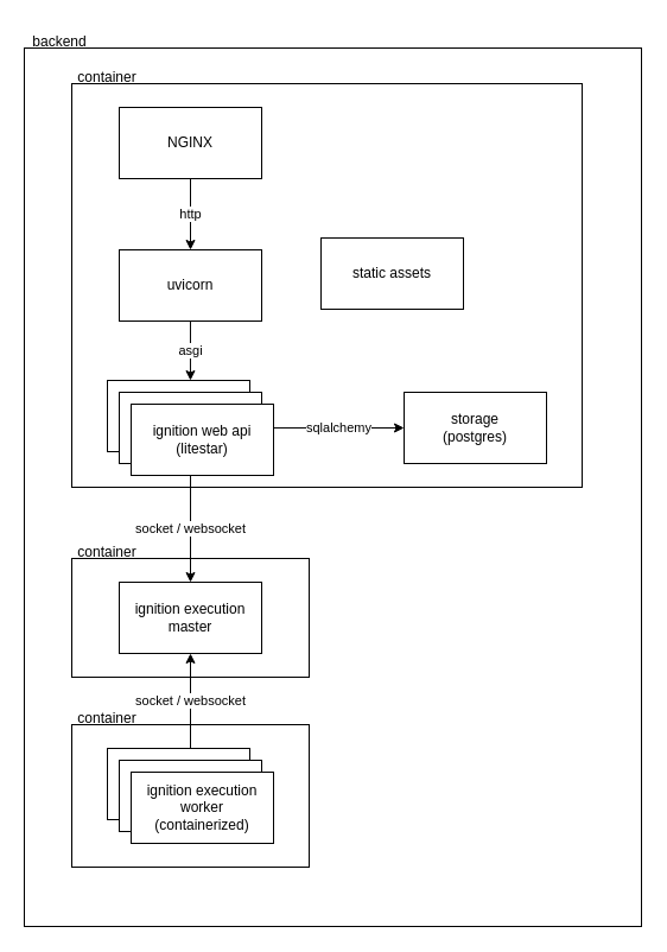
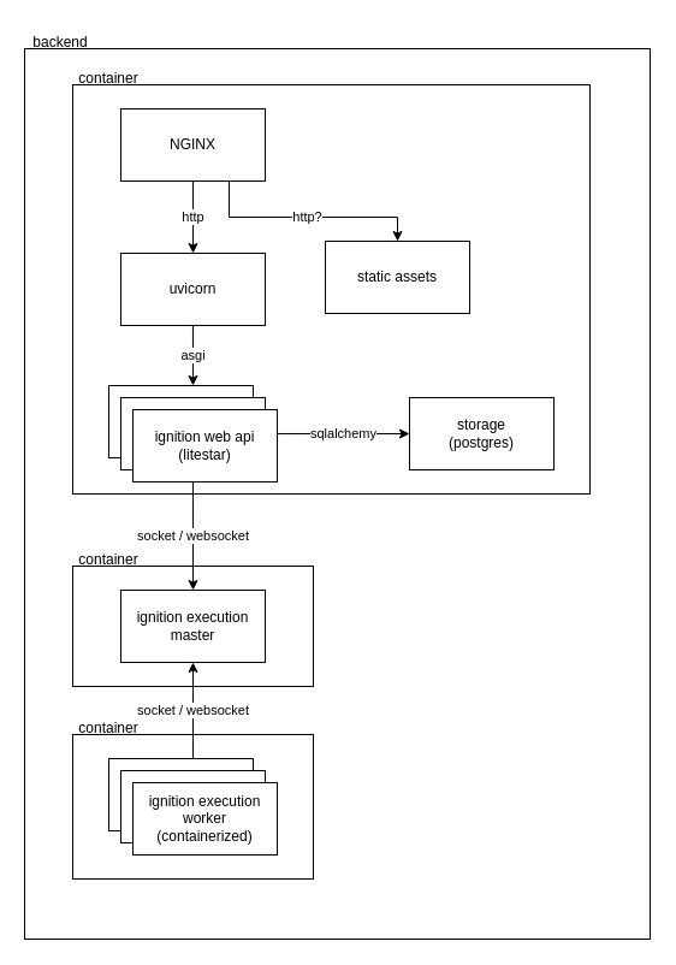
+ <mxCell id="3" value="http?" style="edgeStyle=none;rounded=0;orthogonalLoop=1;jettySize=auto;html=1;exitX=0.75;exitY=1;exitDx=0;exitDy=0;entryX=0.5;entryY=0;entryDx=0;entryDy=0;" edge="1" parent="1" source="4" target="7"><mxGeometry relative="1" as="geometry"><mxPoint x="310" y="120" as="targetPoint" /><Array as="points"><mxPoint x="190" y="180" /><mxPoint x="330" y="180" /></Array></mxGeometry></mxCell>
